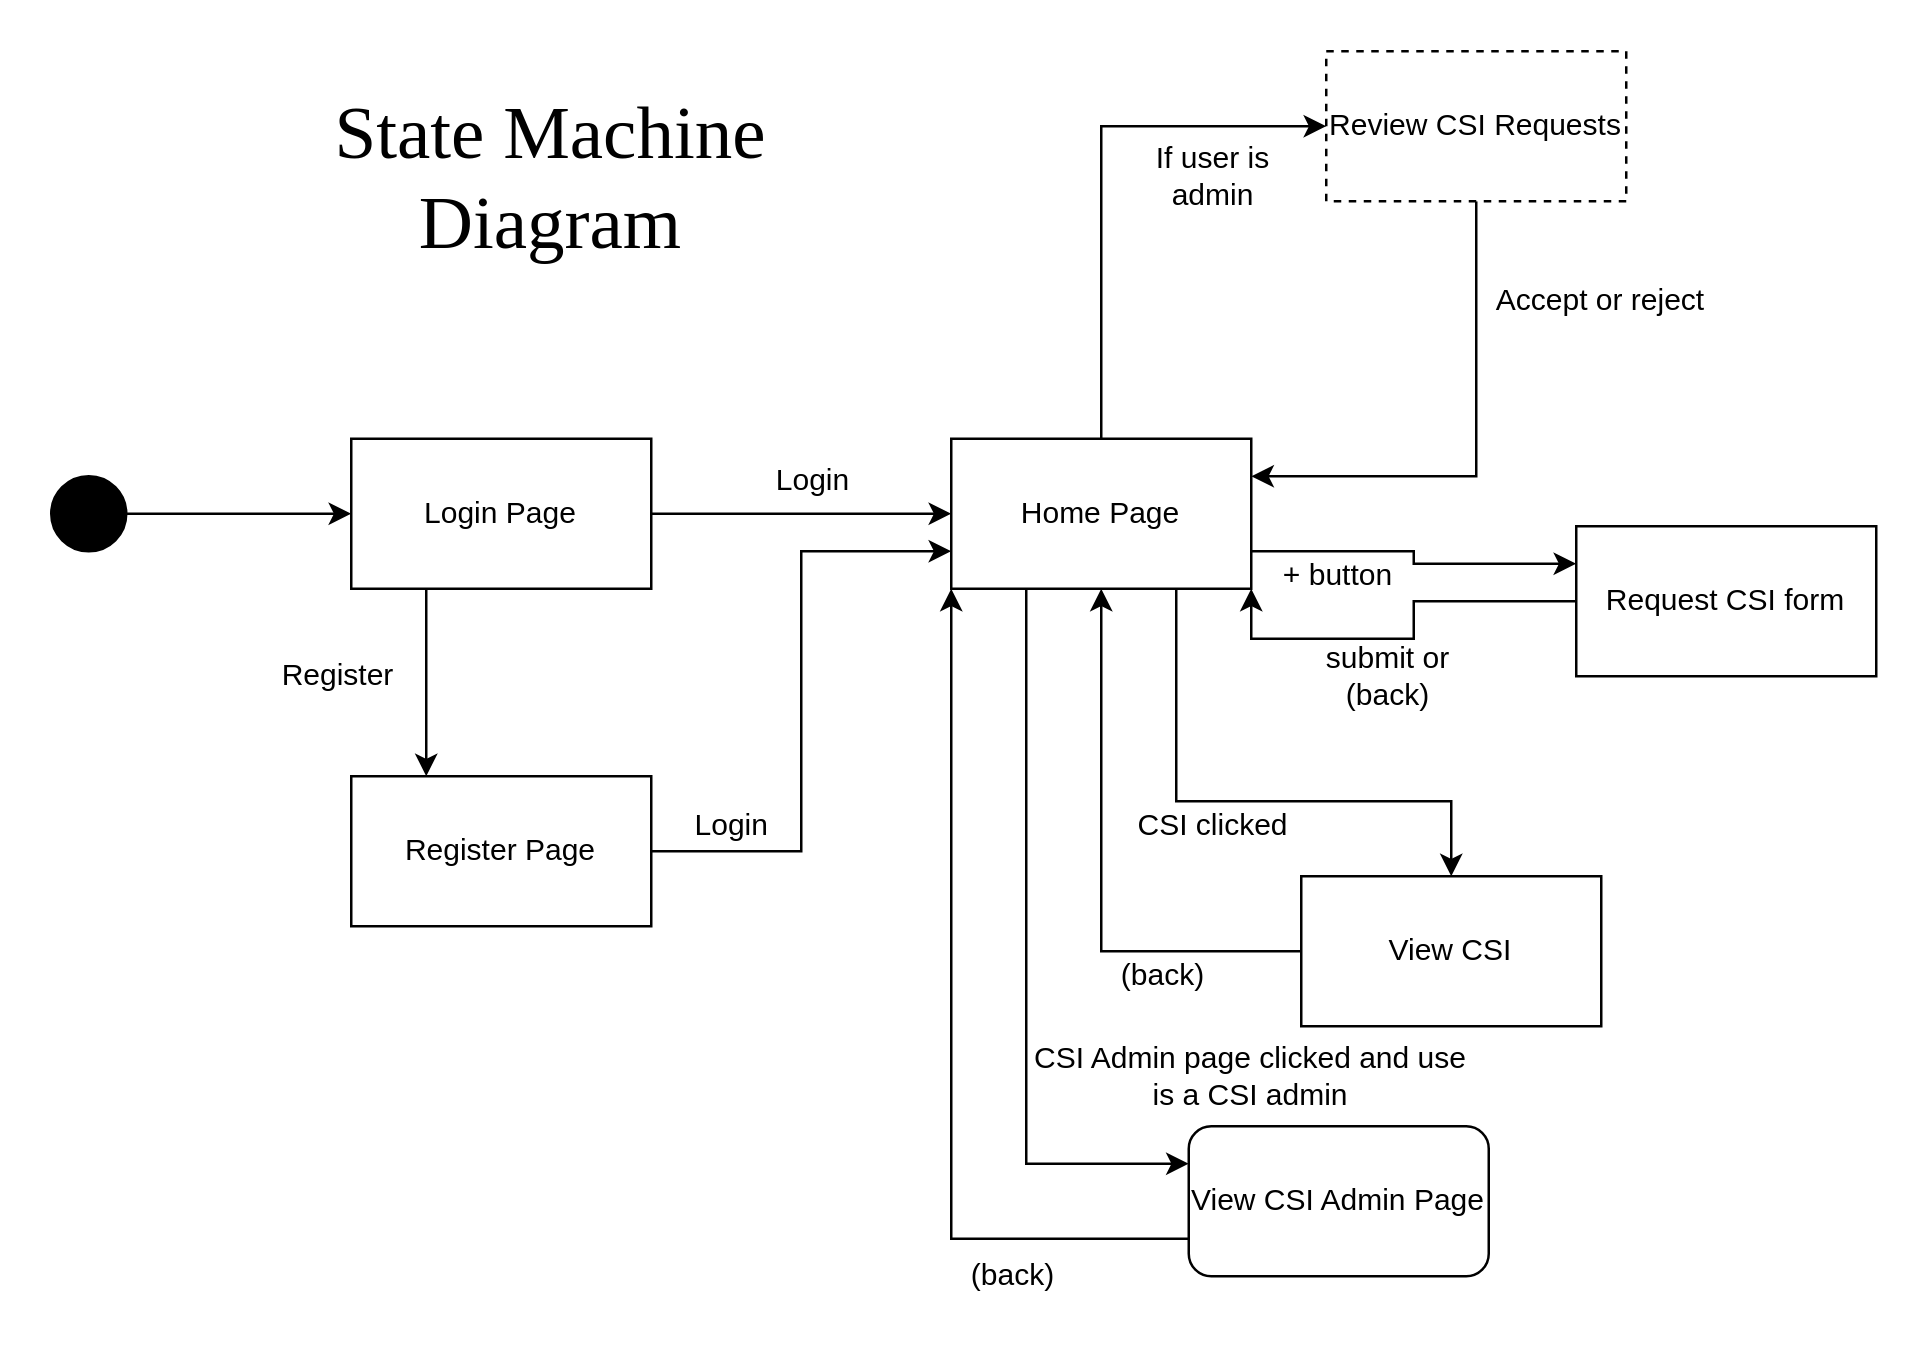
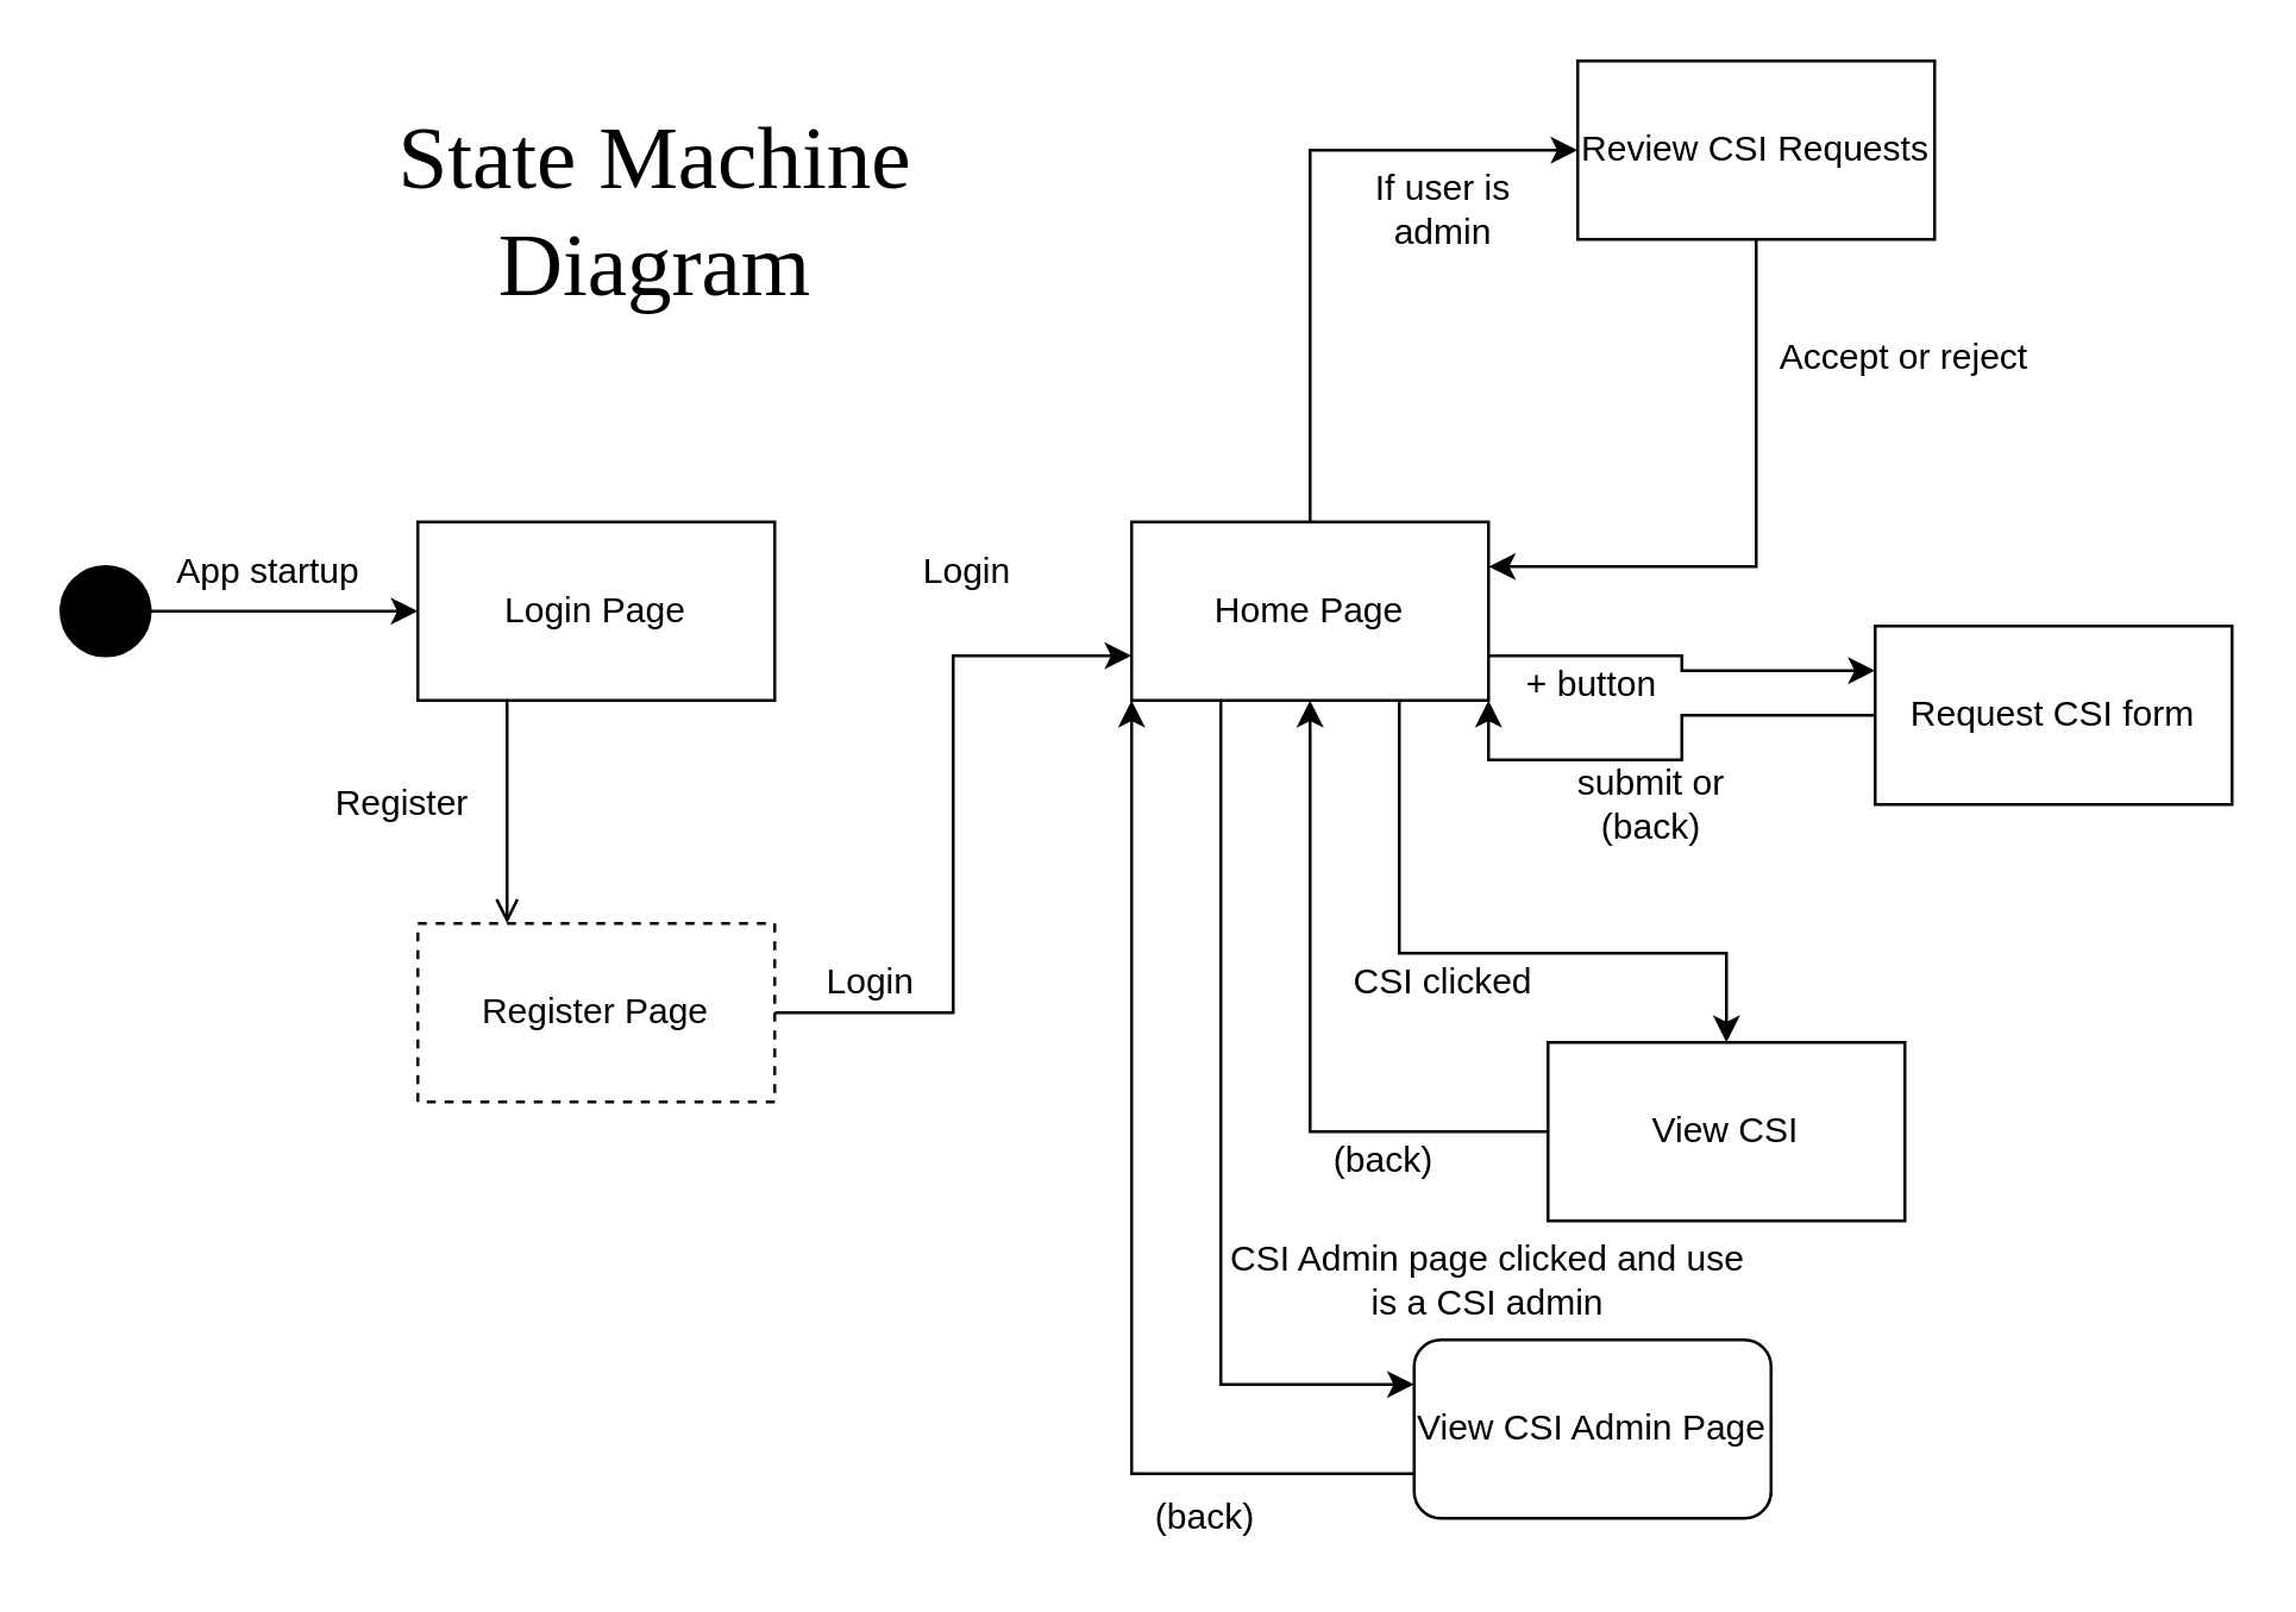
- <mxCell id="15" value="Review CSI Requests" style="rounded=0;whiteSpace=wrap;html=1;fillColor=#FFFFFF;dashed=1;" parent="1" vertex="1"><mxGeometry x="530" y="20" width="120" height="60" as="geometry" /></mxCell>
+ <mxCell id="15" value="Review CSI Requests" style="rounded=0;whiteSpace=wrap;html=1;fillColor=#FFFFFF;" parent="1" vertex="1"><mxGeometry x="530" y="20" width="120" height="60" as="geometry" /></mxCell>
+ <mxCell id="7" value="App startup" style="text;html=1;strokeColor=none;fillColor=none;align=center;verticalAlign=middle;whiteSpace=wrap;rounded=0;" parent="1" vertex="1"><mxGeometry x="55" y="182" width="70" height="20" as="geometry" /></mxCell>
- <mxCell id="4" style="edgeStyle=orthogonalEdgeStyle;rounded=0;orthogonalLoop=1;jettySize=auto;html=1;exitX=1;exitY=0.5;exitDx=0;exitDy=0;entryX=0;entryY=0.5;entryDx=0;entryDy=0;" parent="1" source="6" target="12" edge="1"><mxGeometry relative="1" as="geometry" /></mxCell>
- <mxCell id="5" style="edgeStyle=orthogonalEdgeStyle;rounded=0;jumpSize=6;orthogonalLoop=1;jettySize=auto;html=1;exitX=0.25;exitY=1;exitDx=0;exitDy=0;entryX=0.25;entryY=0;entryDx=0;entryDy=0;endArrow=classic;endFill=1;endSize=6;" edge="1" parent="1" source="6" target="28"><mxGeometry relative="1" as="geometry" /></mxCell>
+ <mxCell id="5" style="edgeStyle=orthogonalEdgeStyle;rounded=0;jumpSize=6;orthogonalLoop=1;jettySize=auto;html=1;exitX=0.25;exitY=1;exitDx=0;exitDy=0;entryX=0.25;entryY=0;entryDx=0;entryDy=0;endArrow=open;endFill=1;endSize=6;" edge="1" parent="1" source="6" target="28"><mxGeometry relative="1" as="geometry" /></mxCell>
- <mxCell id="28" value="Register Page" style="rounded=0;whiteSpace=wrap;html=1;fillColor=#FFFFFF;" vertex="1" parent="1"><mxGeometry x="140" y="310" width="120" height="60" as="geometry" /></mxCell>
+ <mxCell id="28" value="Register Page" style="rounded=0;whiteSpace=wrap;html=1;fillColor=#FFFFFF;dashed=1;" vertex="1" parent="1"><mxGeometry x="140" y="310" width="120" height="60" as="geometry" /></mxCell>
